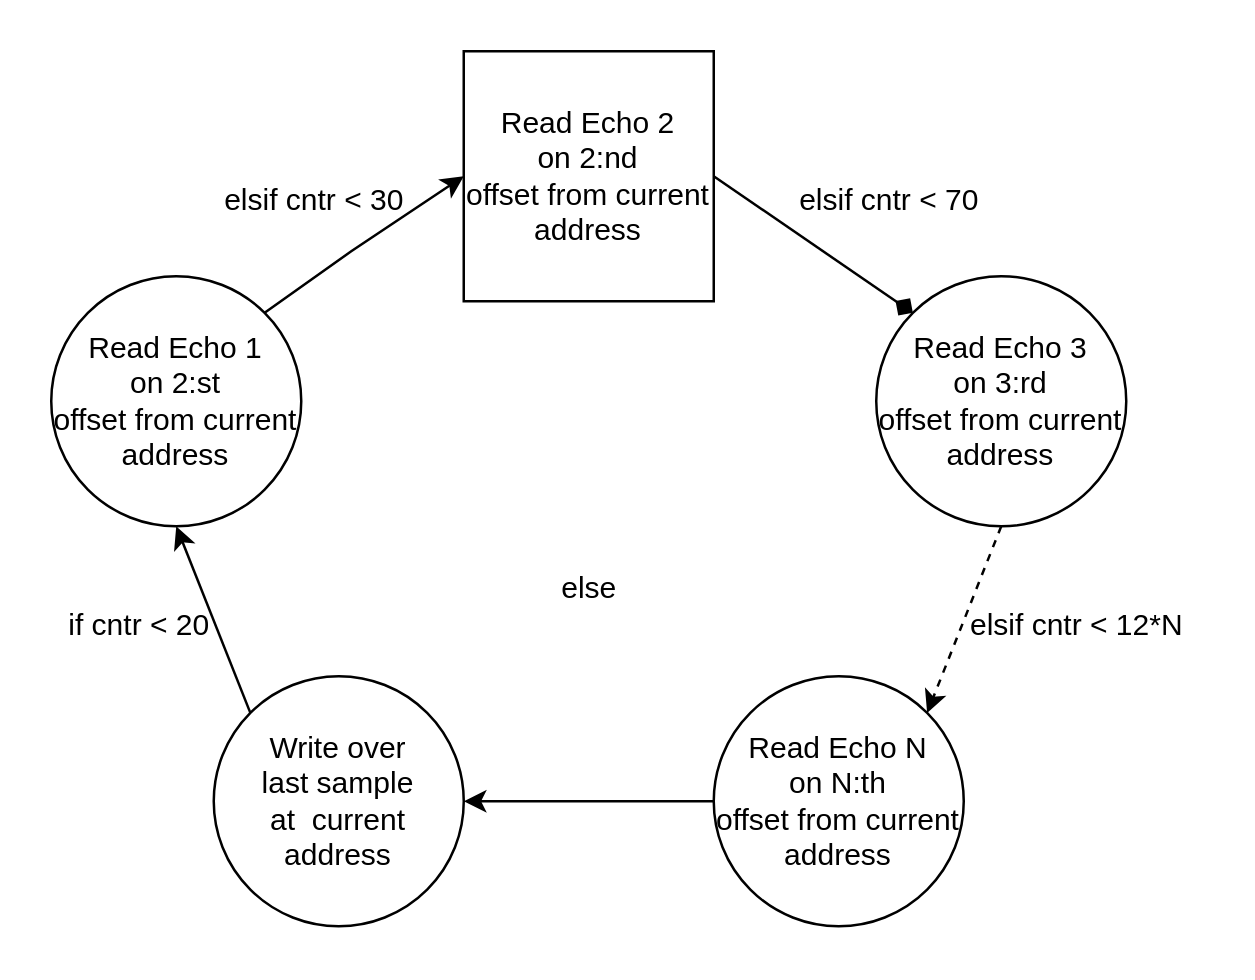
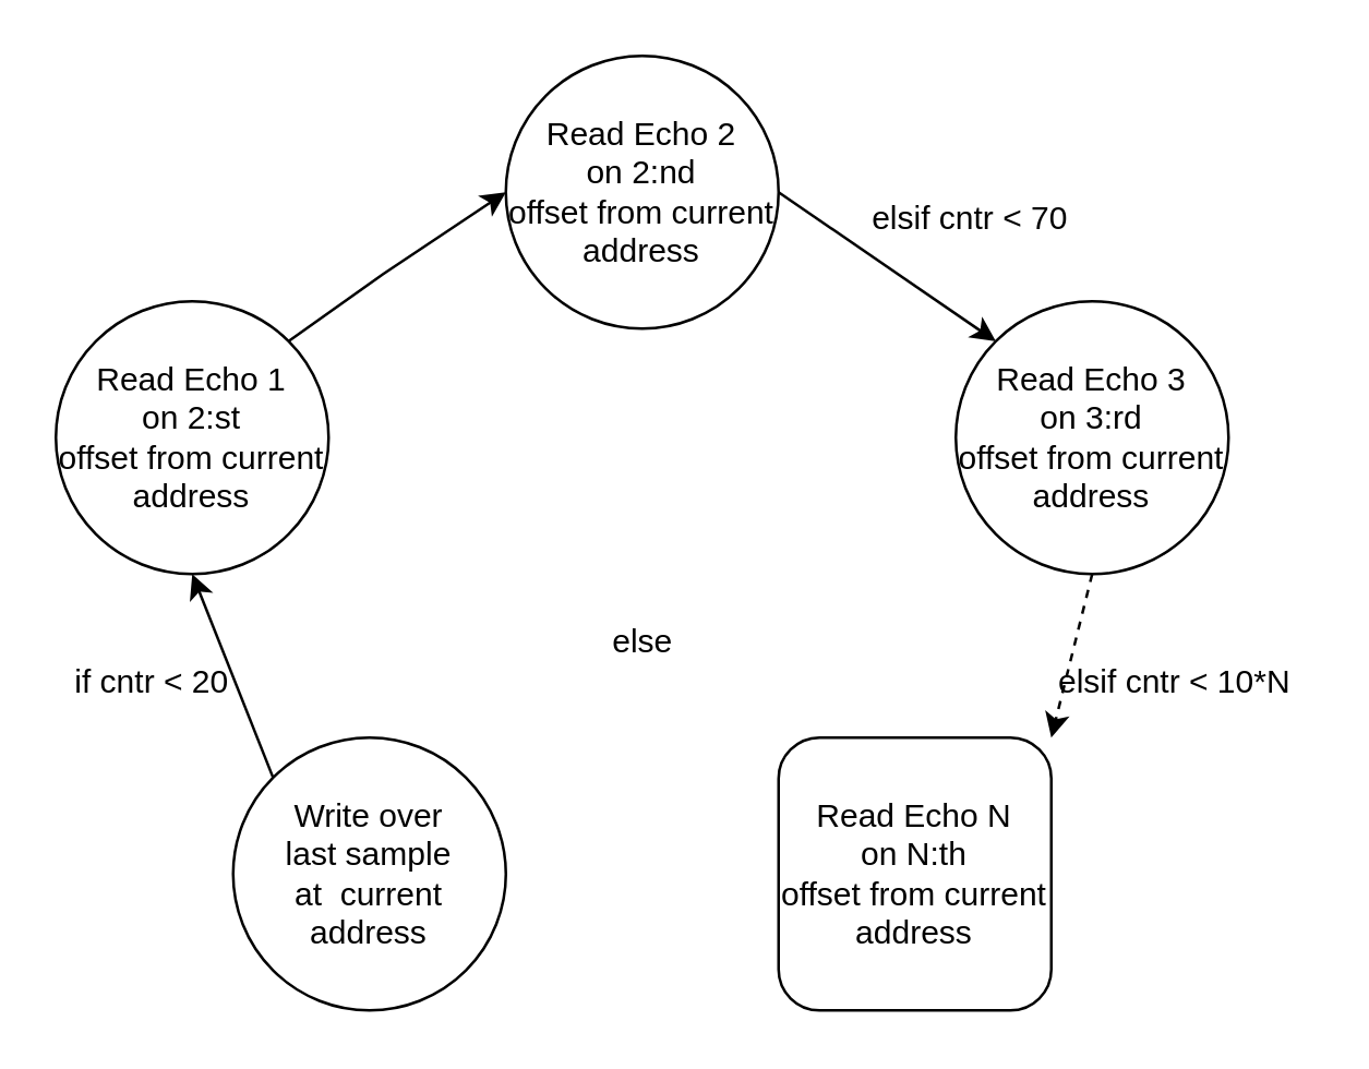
- <mxCell id="5" value="Read Echo 2 &lt;br&gt;on 2:nd&lt;br&gt;offset from current address" style="whiteSpace=wrap;html=1;aspect=fixed;rounded=0;" vertex="1" parent="1"><mxGeometry x="185" y="20" width="100" height="100" as="geometry" /></mxCell>
+ <mxCell id="5" value="Read Echo 2 &lt;br&gt;on 2:nd&lt;br&gt;offset from current address" style="ellipse;whiteSpace=wrap;html=1;aspect=fixed;" vertex="1" parent="1"><mxGeometry x="185" y="20" width="100" height="100" as="geometry" /></mxCell>
- <mxCell id="13" value="elsif cntr &amp;lt; 30" style="text;html=1;align=center;verticalAlign=middle;resizable=0;points=[];autosize=1;strokeColor=none;fillColor=none;" vertex="1" parent="1"><mxGeometry x="80" y="70" width="90" height="20" as="geometry" /></mxCell>
- <mxCell id="4" style="edgeStyle=none;rounded=0;orthogonalLoop=1;jettySize=auto;html=1;exitX=1;exitY=0.5;exitDx=0;exitDy=0;entryX=0;entryY=0;entryDx=0;entryDy=0;endArrow=diamond;" edge="1" parent="1" source="5" target="7"><mxGeometry relative="1" as="geometry" /></mxCell>
+ <mxCell id="4" style="edgeStyle=none;rounded=0;orthogonalLoop=1;jettySize=auto;html=1;exitX=1;exitY=0.5;exitDx=0;exitDy=0;entryX=0;entryY=0;entryDx=0;entryDy=0;" edge="1" parent="1" source="5" target="7"><mxGeometry relative="1" as="geometry" /></mxCell>
- <mxCell id="15" value="elsif cntr &amp;lt; 12*N" style="text;html=1;align=center;verticalAlign=middle;resizable=0;points=[];autosize=1;strokeColor=none;fillColor=none;" vertex="1" parent="1"><mxGeometry x="380" y="240" width="100" height="20" as="geometry" /></mxCell>
+ <mxCell id="15" value="elsif cntr &amp;lt; 10*N" style="text;html=1;align=center;verticalAlign=middle;resizable=0;points=[];autosize=1;strokeColor=none;fillColor=none;" vertex="1" parent="1"><mxGeometry x="380" y="240" width="100" height="20" as="geometry" /></mxCell>
- <mxCell id="8" style="edgeStyle=none;rounded=0;orthogonalLoop=1;jettySize=auto;html=1;exitX=0;exitY=0.5;exitDx=0;exitDy=0;entryX=1;entryY=0.5;entryDx=0;entryDy=0;" edge="1" parent="1" source="9" target="11"><mxGeometry relative="1" as="geometry" /></mxCell>
- <mxCell id="9" value="Read&amp;nbsp;Echo N&lt;br&gt;on N:th&lt;br&gt;offset from current address" style="ellipse;whiteSpace=wrap;html=1;aspect=fixed;" vertex="1" parent="1"><mxGeometry x="285" y="270" width="100" height="100" as="geometry" /></mxCell>
+ <mxCell id="9" value="Read&amp;nbsp;Echo N&lt;br&gt;on N:th&lt;br&gt;offset from current address" style="whiteSpace=wrap;html=1;aspect=fixed;rounded=1;" vertex="1" parent="1"><mxGeometry x="285" y="270" width="100" height="100" as="geometry" /></mxCell>
